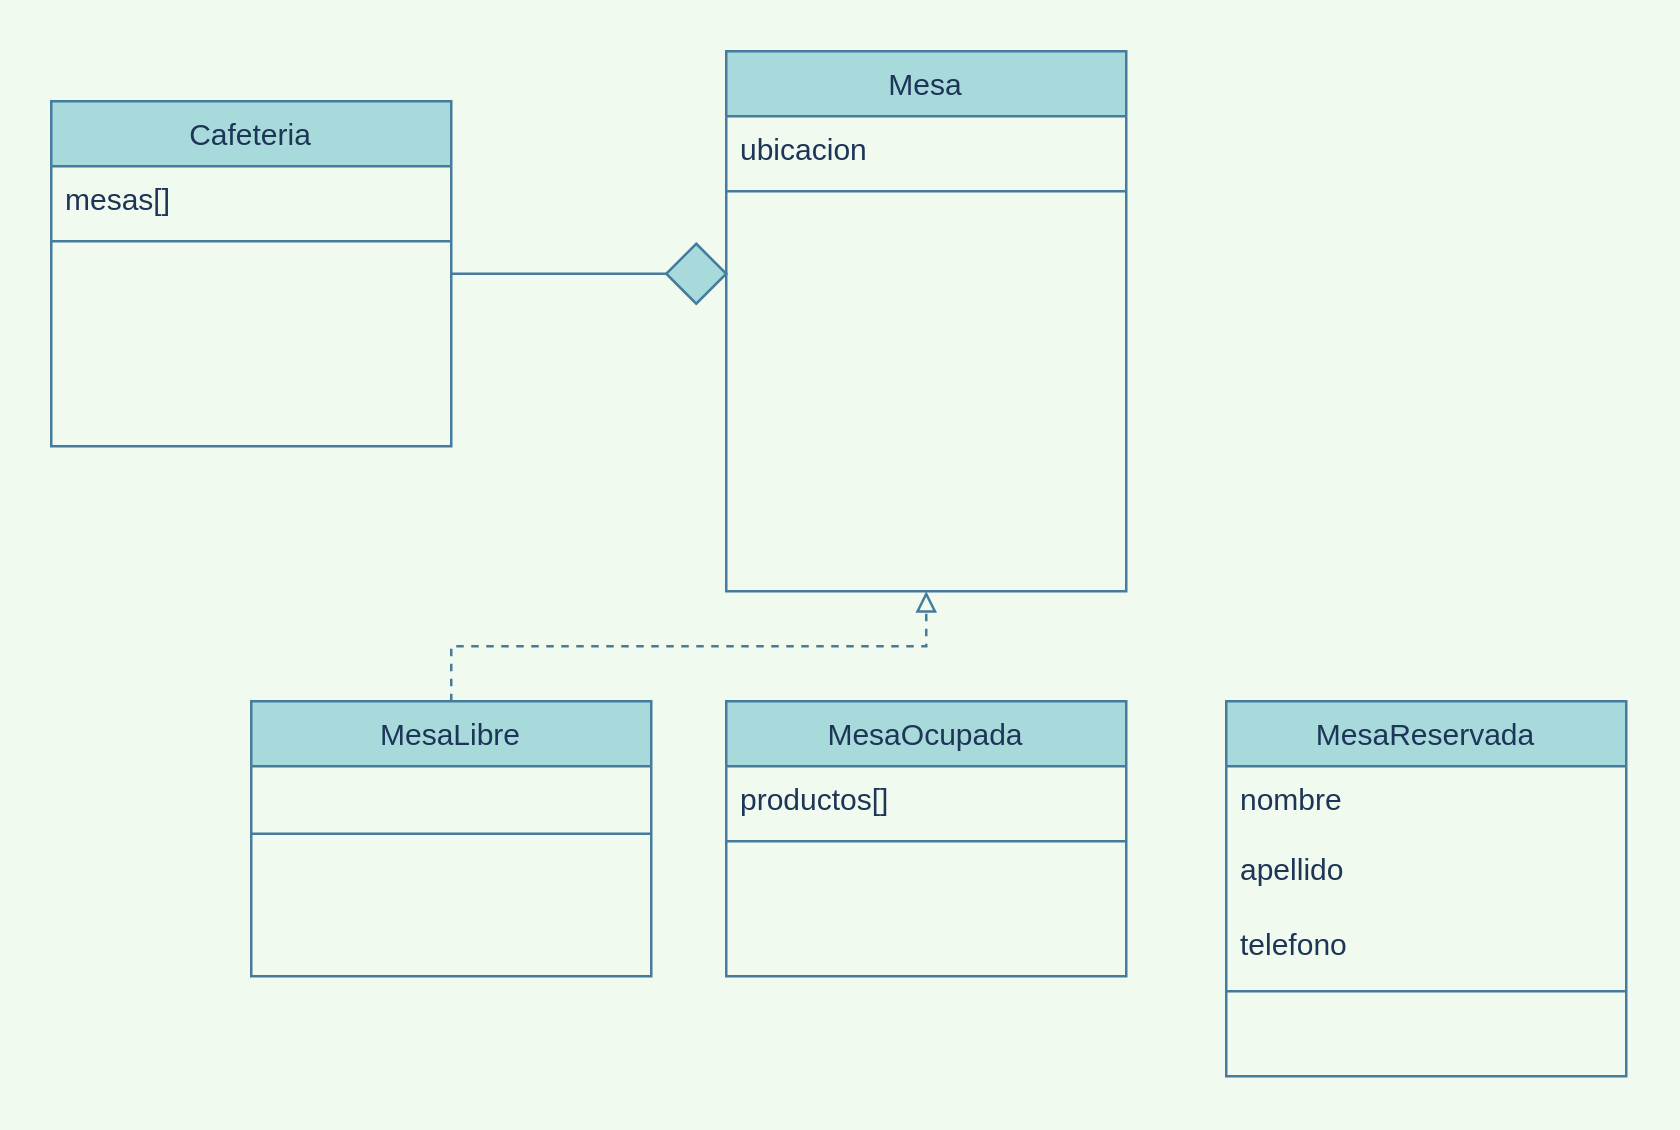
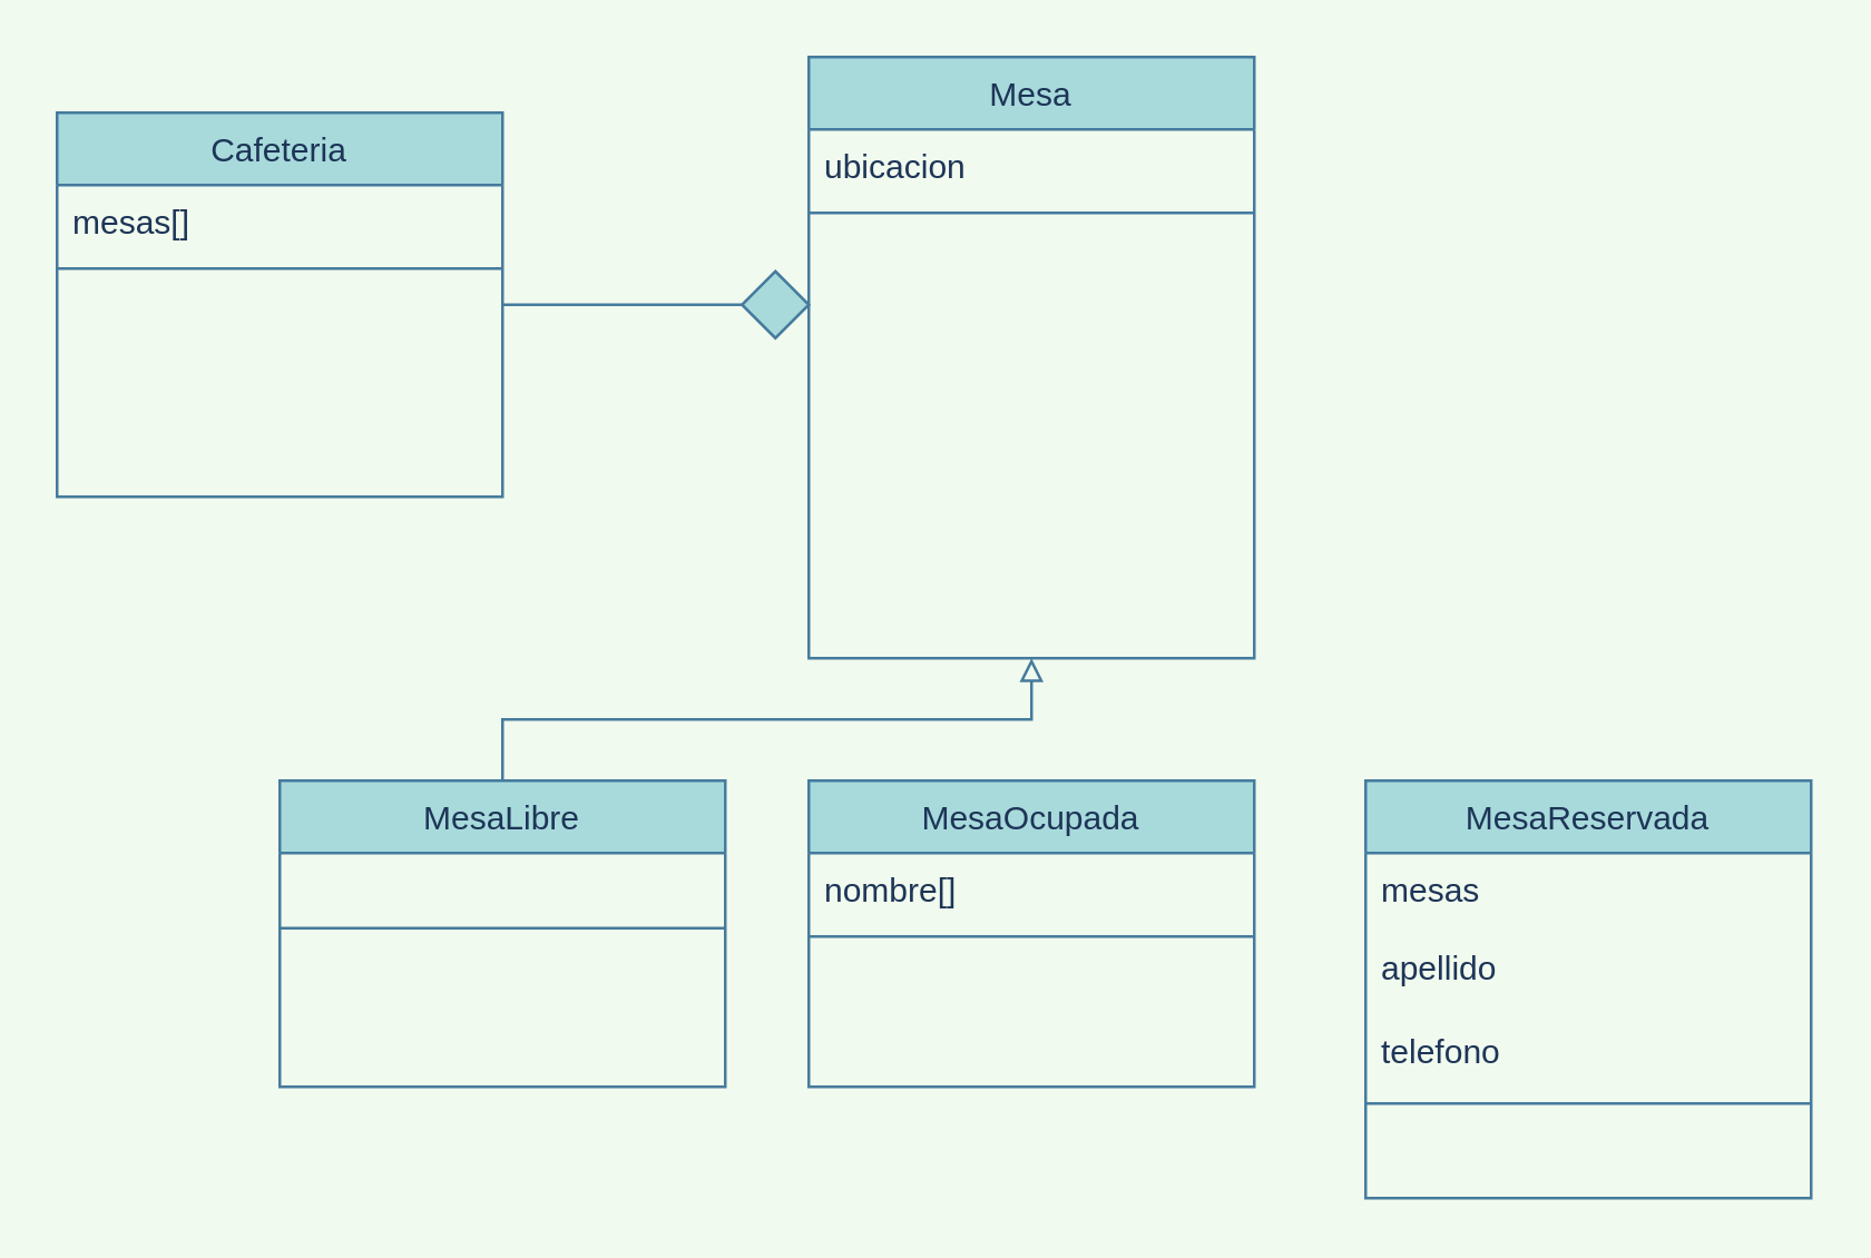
- <mxCell id="12" style="edgeStyle=orthogonalEdgeStyle;rounded=0;orthogonalLoop=1;jettySize=auto;html=1;exitX=0.5;exitY=0;exitDx=0;exitDy=0;endArrow=block;endFill=0;entryX=0.5;entryY=1;entryDx=0;entryDy=0;labelBackgroundColor=#F1FAEE;strokeColor=#457B9D;fontColor=#1D3557;dashed=1;" edge="1" parent="1" source="13" target="9"><mxGeometry relative="1" as="geometry"><mxPoint x="370" y="240" as="targetPoint" /></mxGeometry></mxCell>
+ <mxCell id="12" style="edgeStyle=orthogonalEdgeStyle;rounded=0;orthogonalLoop=1;jettySize=auto;html=1;exitX=0.5;exitY=0;exitDx=0;exitDy=0;endArrow=block;endFill=0;entryX=0.5;entryY=1;entryDx=0;entryDy=0;labelBackgroundColor=#F1FAEE;strokeColor=#457B9D;fontColor=#1D3557;" edge="1" parent="1" source="13" target="9"><mxGeometry relative="1" as="geometry"><mxPoint x="370" y="240" as="targetPoint" /></mxGeometry></mxCell>
- <mxCell id="7" value="productos[]" style="text;align=left;verticalAlign=top;spacingLeft=4;spacingRight=4;overflow=hidden;rotatable=0;points=[[0,0.5],[1,0.5]];portConstraint=eastwest;fontColor=#1D3557;" parent="6" vertex="1"><mxGeometry y="26" width="160" height="26" as="geometry" /></mxCell>
+ <mxCell id="7" value="nombre[]" style="text;align=left;verticalAlign=top;spacingLeft=4;spacingRight=4;overflow=hidden;rotatable=0;points=[[0,0.5],[1,0.5]];portConstraint=eastwest;fontColor=#1D3557;" parent="6" vertex="1"><mxGeometry y="26" width="160" height="26" as="geometry" /></mxCell>
- <mxCell id="16" value="nombre" style="text;align=left;verticalAlign=top;spacingLeft=4;spacingRight=4;overflow=hidden;rotatable=0;points=[[0,0.5],[1,0.5]];portConstraint=eastwest;fontColor=#1D3557;" vertex="1" parent="15"><mxGeometry y="26" width="160" height="26" as="geometry" /></mxCell>
+ <mxCell id="16" value="mesas" style="text;align=left;verticalAlign=top;spacingLeft=4;spacingRight=4;overflow=hidden;rotatable=0;points=[[0,0.5],[1,0.5]];portConstraint=eastwest;fontColor=#1D3557;" vertex="1" parent="15"><mxGeometry y="26" width="160" height="26" as="geometry" /></mxCell>
